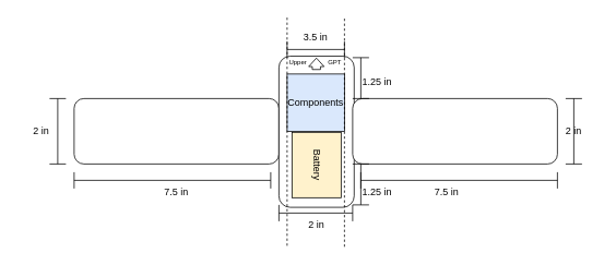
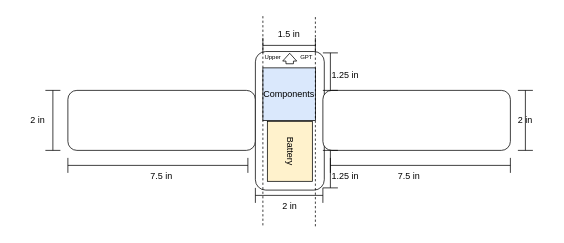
- <mxCell id="27" value="3.5 in" style="text;html=1;align=center;verticalAlign=middle;whiteSpace=wrap;rounded=0;" vertex="1" parent="1"><mxGeometry x="365" y="30" width="40" height="30" as="geometry" /></mxCell>
+ <mxCell id="27" value="1.5 in" style="text;html=1;align=center;verticalAlign=middle;whiteSpace=wrap;rounded=0;" vertex="1" parent="1"><mxGeometry x="365" y="30" width="40" height="30" as="geometry" /></mxCell>
